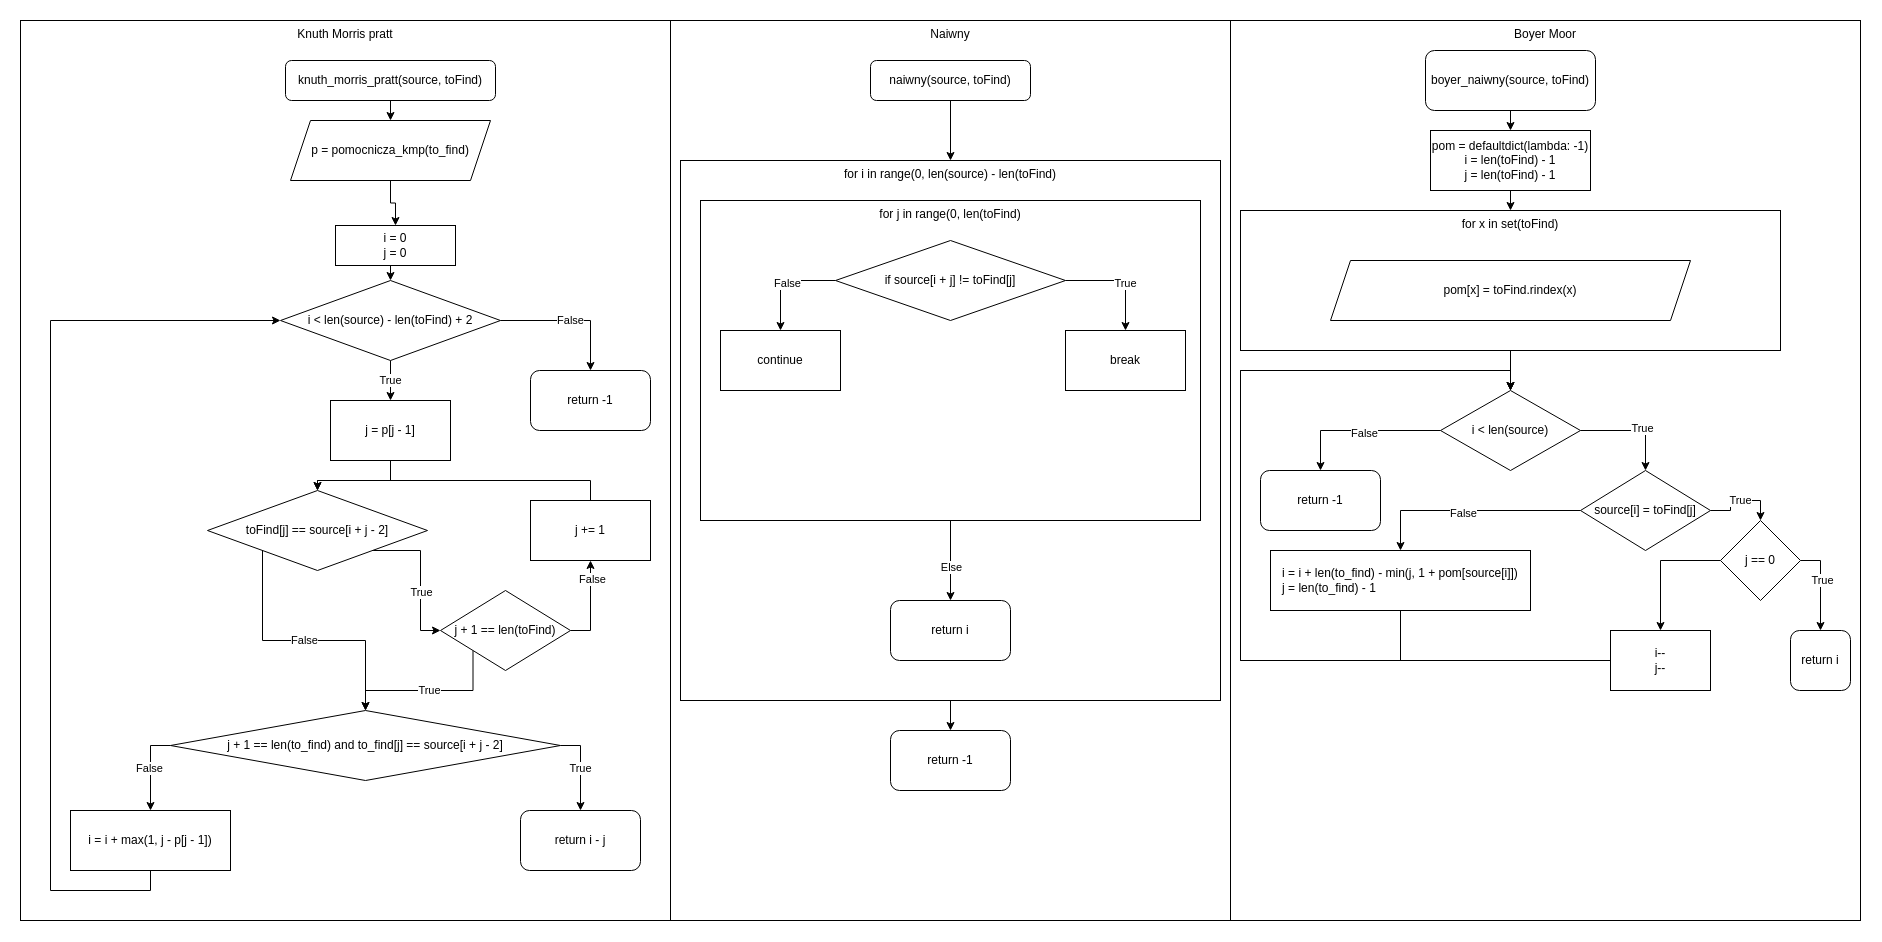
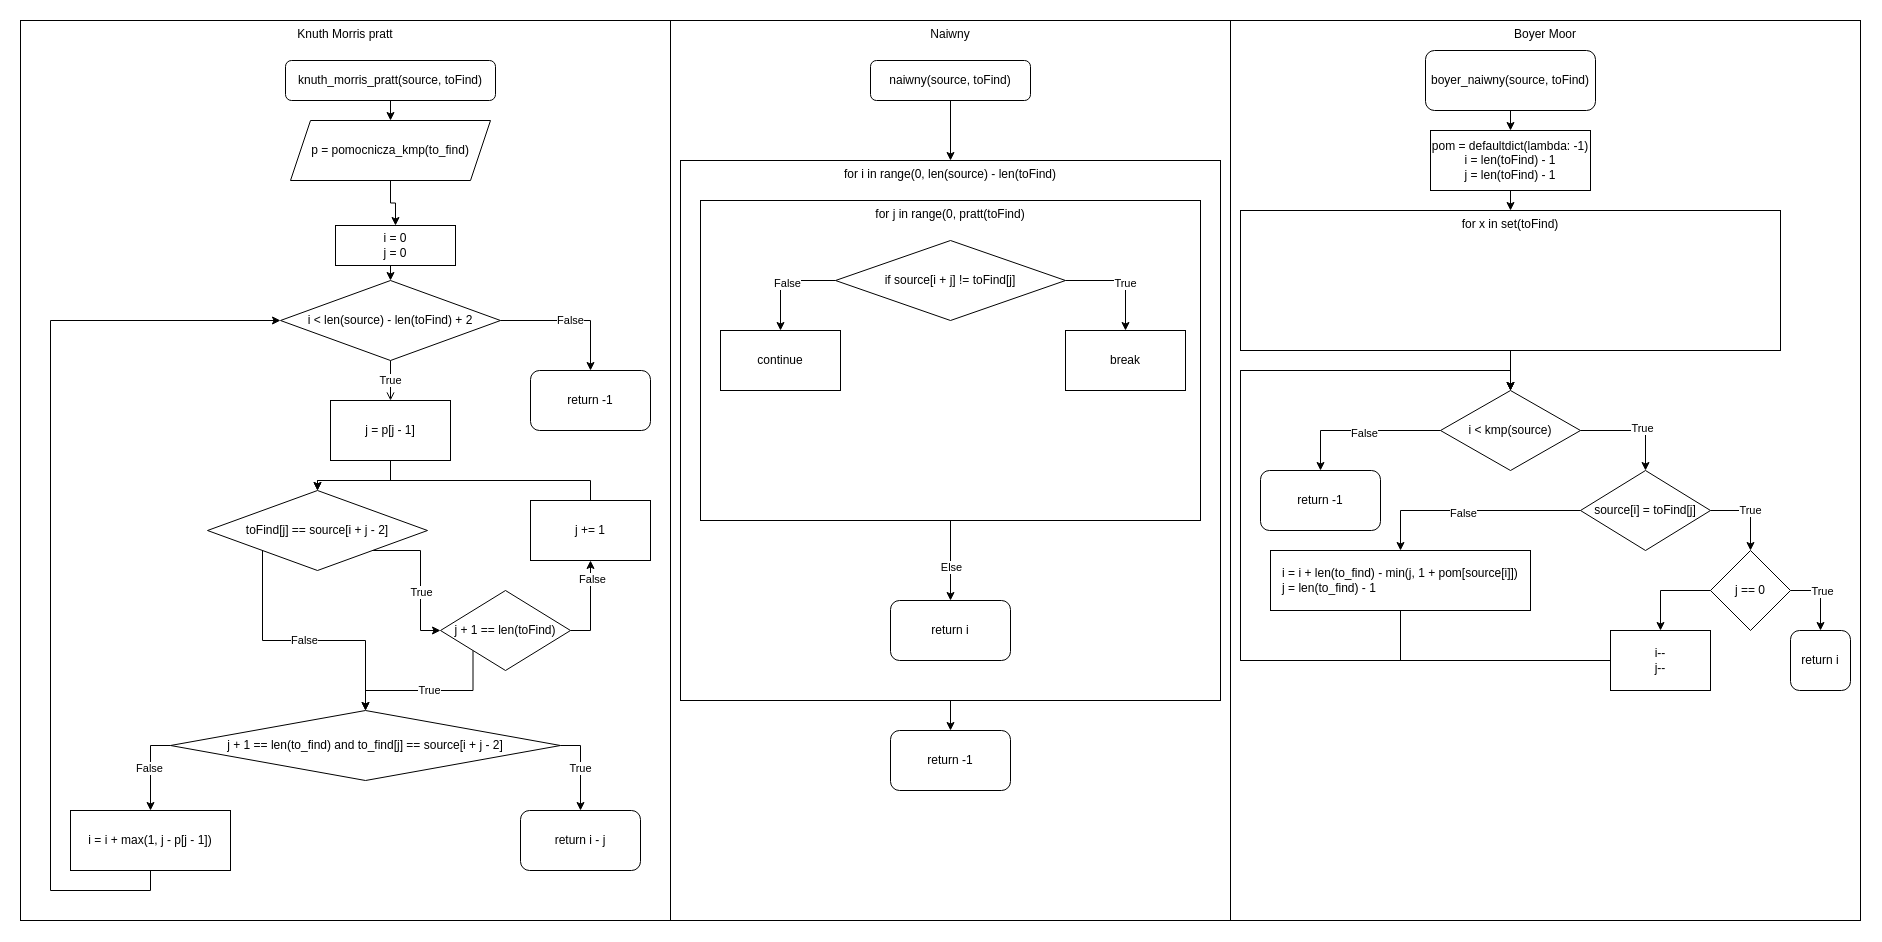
- <mxCell id="13" value="for j in range(0, len(toFind)" style="rounded=0;whiteSpace=wrap;html=1;verticalAlign=top;" parent="1" vertex="1"><mxGeometry x="700" y="200" width="500" height="320" as="geometry" /></mxCell>
+ <mxCell id="13" value="for j in range(0, pratt(toFind)" style="rounded=0;whiteSpace=wrap;html=1;verticalAlign=top;" parent="1" vertex="1"><mxGeometry x="700" y="200" width="500" height="320" as="geometry" /></mxCell>
- <mxCell id="60" value="pom[x] = toFind.rindex(x)" style="shape=parallelogram;perimeter=parallelogramPerimeter;whiteSpace=wrap;html=1;fixedSize=1;" vertex="1" parent="1"><mxGeometry x="1330" y="260" width="360" height="60" as="geometry" /></mxCell>
- <mxCell id="30" value="True" style="edgeStyle=orthogonalEdgeStyle;rounded=0;orthogonalLoop=1;jettySize=auto;html=1;exitX=0.5;exitY=1;exitDx=0;exitDy=0;entryX=0.5;entryY=0;entryDx=0;entryDy=0;" parent="1" source="32" target="34" edge="1"><mxGeometry relative="1" as="geometry" /></mxCell>
+ <mxCell id="30" value="True" style="edgeStyle=orthogonalEdgeStyle;rounded=0;orthogonalLoop=1;jettySize=auto;html=1;exitX=0.5;exitY=1;exitDx=0;exitDy=0;entryX=0.5;entryY=0;entryDx=0;entryDy=0;endArrow=open;" parent="1" source="32" target="34" edge="1"><mxGeometry relative="1" as="geometry" /></mxCell>
- <mxCell id="65" value="i &amp;lt; len(source)" style="rhombus;whiteSpace=wrap;html=1;" vertex="1" parent="1"><mxGeometry x="1440" y="390" width="140" height="80" as="geometry" /></mxCell>
+ <mxCell id="65" value="i &amp;lt; kmp(source)" style="rhombus;whiteSpace=wrap;html=1;" vertex="1" parent="1"><mxGeometry x="1440" y="390" width="140" height="80" as="geometry" /></mxCell>
- <mxCell id="76" value="j == 0" style="rhombus;whiteSpace=wrap;html=1;" vertex="1" parent="1"><mxGeometry x="1720" y="520" width="80" height="80" as="geometry" /></mxCell>
+ <mxCell id="76" value="j == 0" style="rhombus;whiteSpace=wrap;html=1;" vertex="1" parent="1"><mxGeometry x="1710" y="550" width="80" height="80" as="geometry" /></mxCell>
